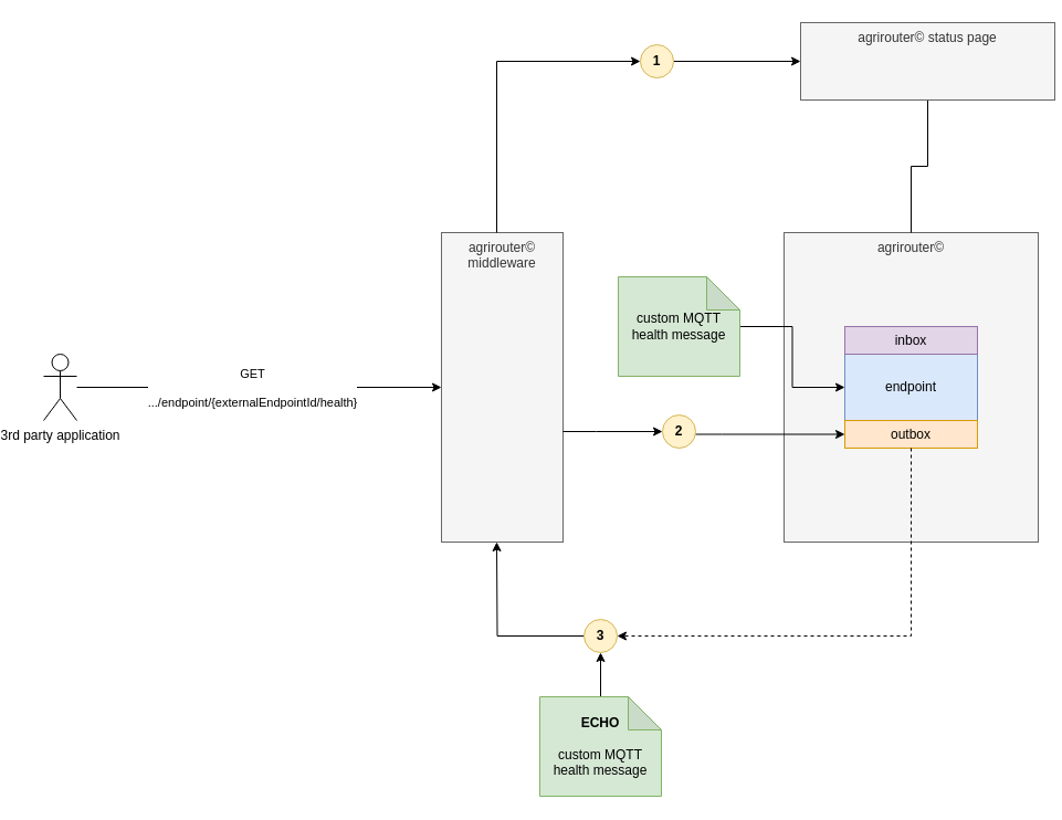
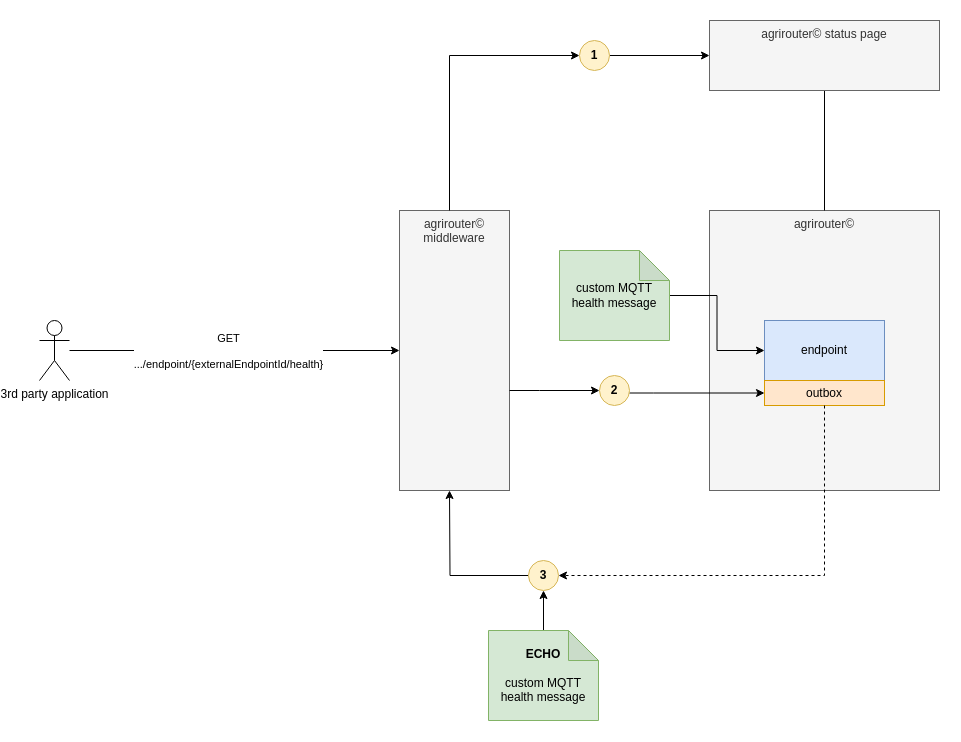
- <mxCell id="10" value="agrirouter© status page" style="rounded=0;whiteSpace=wrap;html=1;verticalAlign=top;fillColor=#f5f5f5;fontColor=#333333;strokeColor=#666666;" vertex="1" parent="1"><mxGeometry x="705" y="20" width="230" height="70" as="geometry" /></mxCell>
+ <mxCell id="10" value="agrirouter© status page" style="rounded=0;whiteSpace=wrap;html=1;verticalAlign=top;fillColor=#f5f5f5;fontColor=#333333;strokeColor=#666666;" vertex="1" parent="1"><mxGeometry x="690" y="20" width="230" height="70" as="geometry" /></mxCell>
- <mxCell id="6" value="inbox" style="rounded=0;whiteSpace=wrap;html=1;fillColor=#e1d5e7;strokeColor=#9673a6;glass=0;" vertex="1" parent="1"><mxGeometry x="745" y="295" width="120" height="25" as="geometry" /></mxCell>
